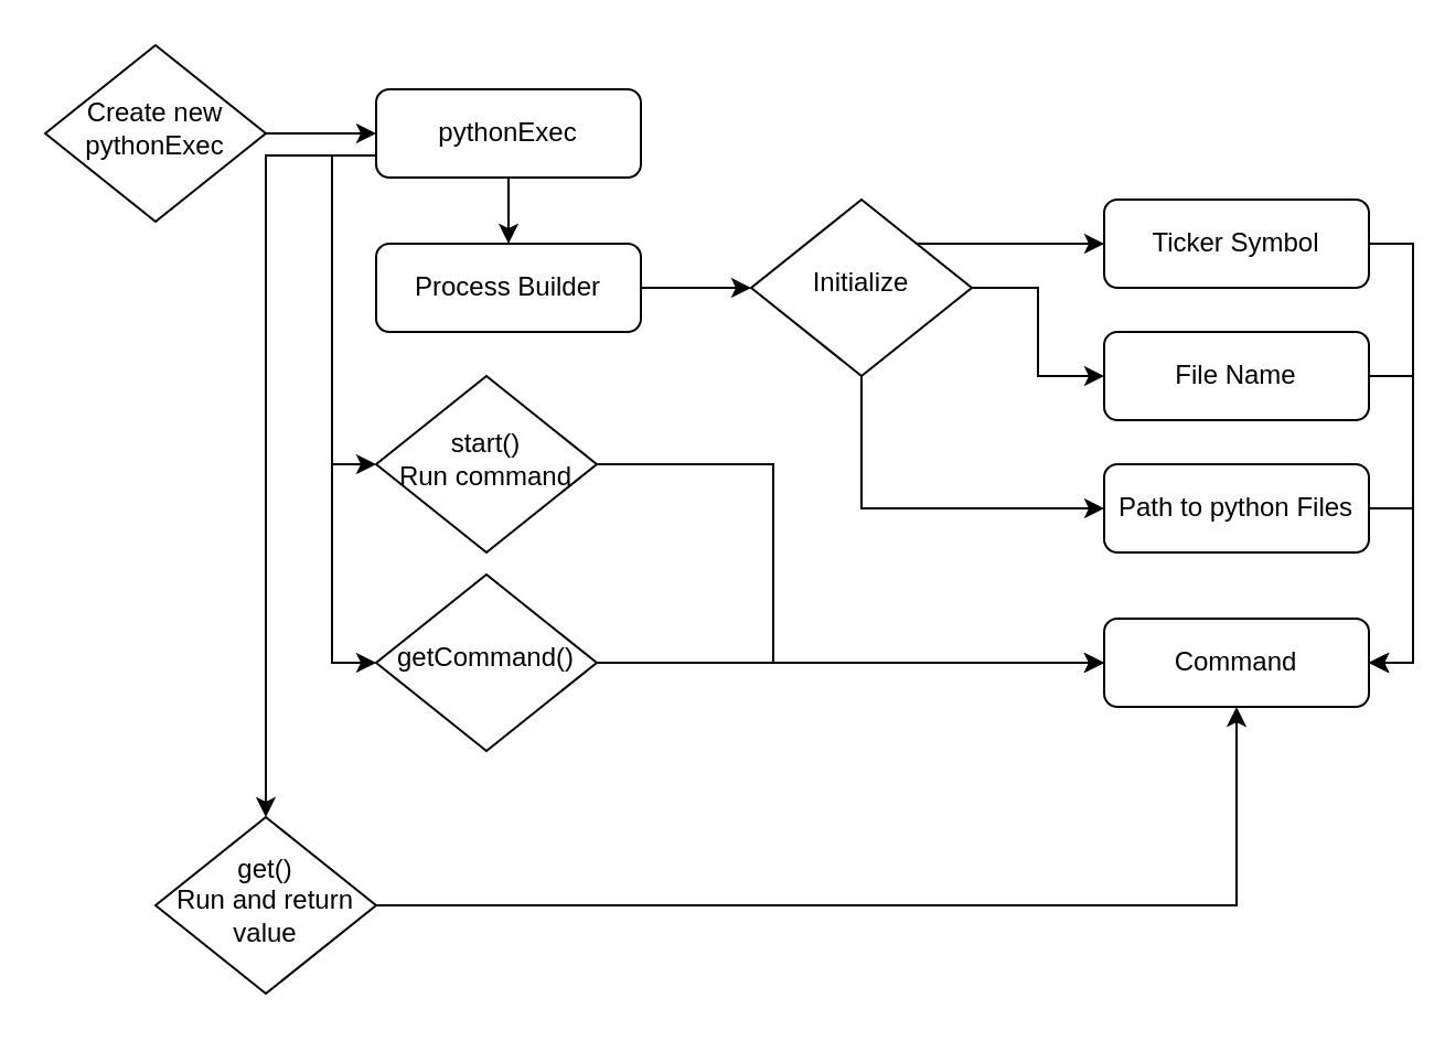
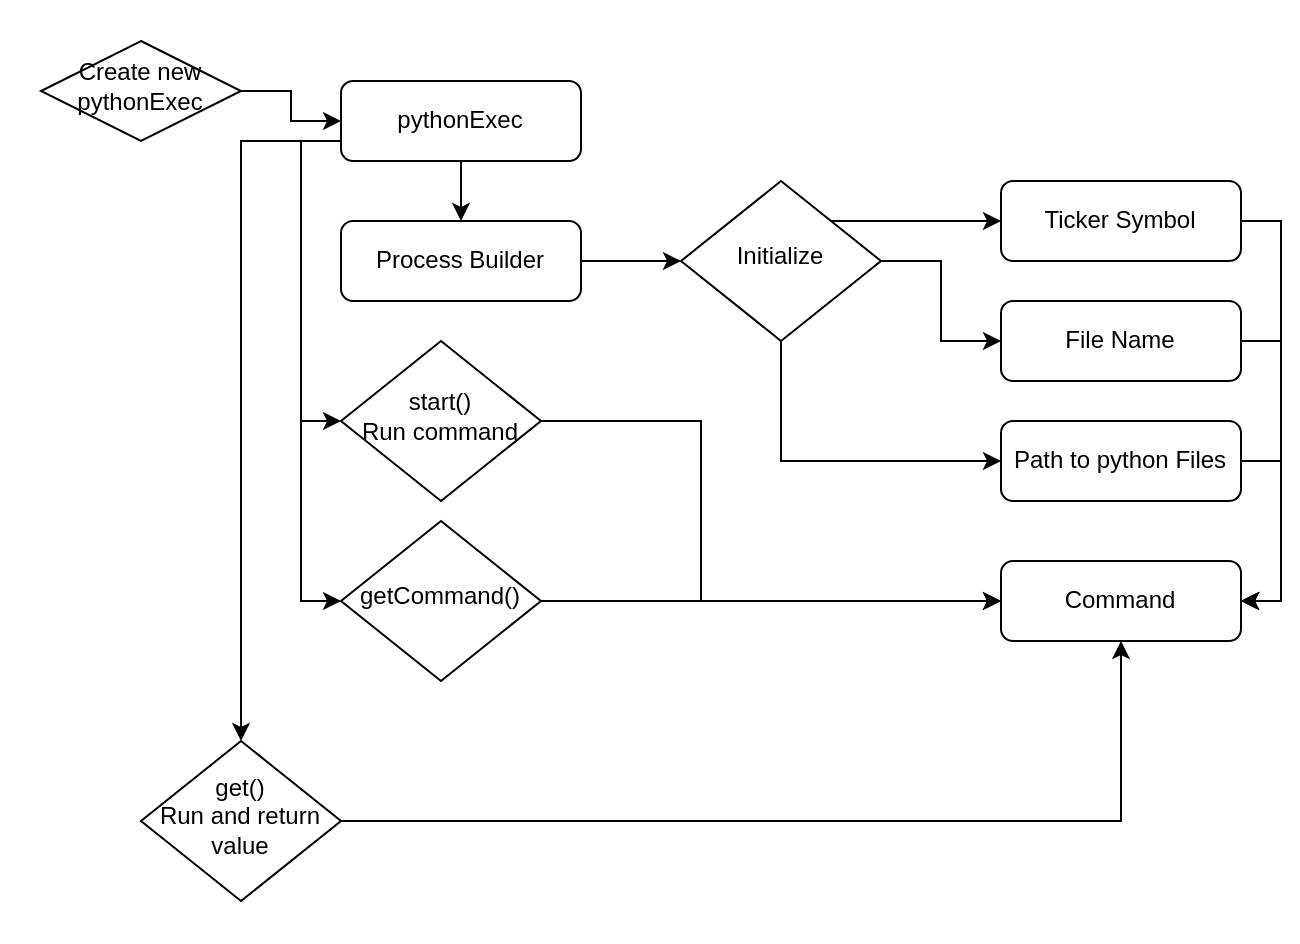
- <mxCell id="3" value="Create new&lt;div&gt;pythonExec&lt;/div&gt;" style="rhombus;whiteSpace=wrap;html=1;shadow=0;fontFamily=Helvetica;fontSize=12;align=center;strokeWidth=1;spacing=6;spacingTop=-4;" parent="1" vertex="1"><mxGeometry x="20" y="20" width="100" height="80" as="geometry" /></mxCell>
+ <mxCell id="3" value="Create new&lt;div&gt;pythonExec&lt;/div&gt;" style="rhombus;whiteSpace=wrap;html=1;shadow=0;fontFamily=Helvetica;fontSize=12;align=center;strokeWidth=1;spacing=6;spacingTop=-4;" parent="1" vertex="1"><mxGeometry x="20" y="20" width="100" height="50" as="geometry" /></mxCell>
